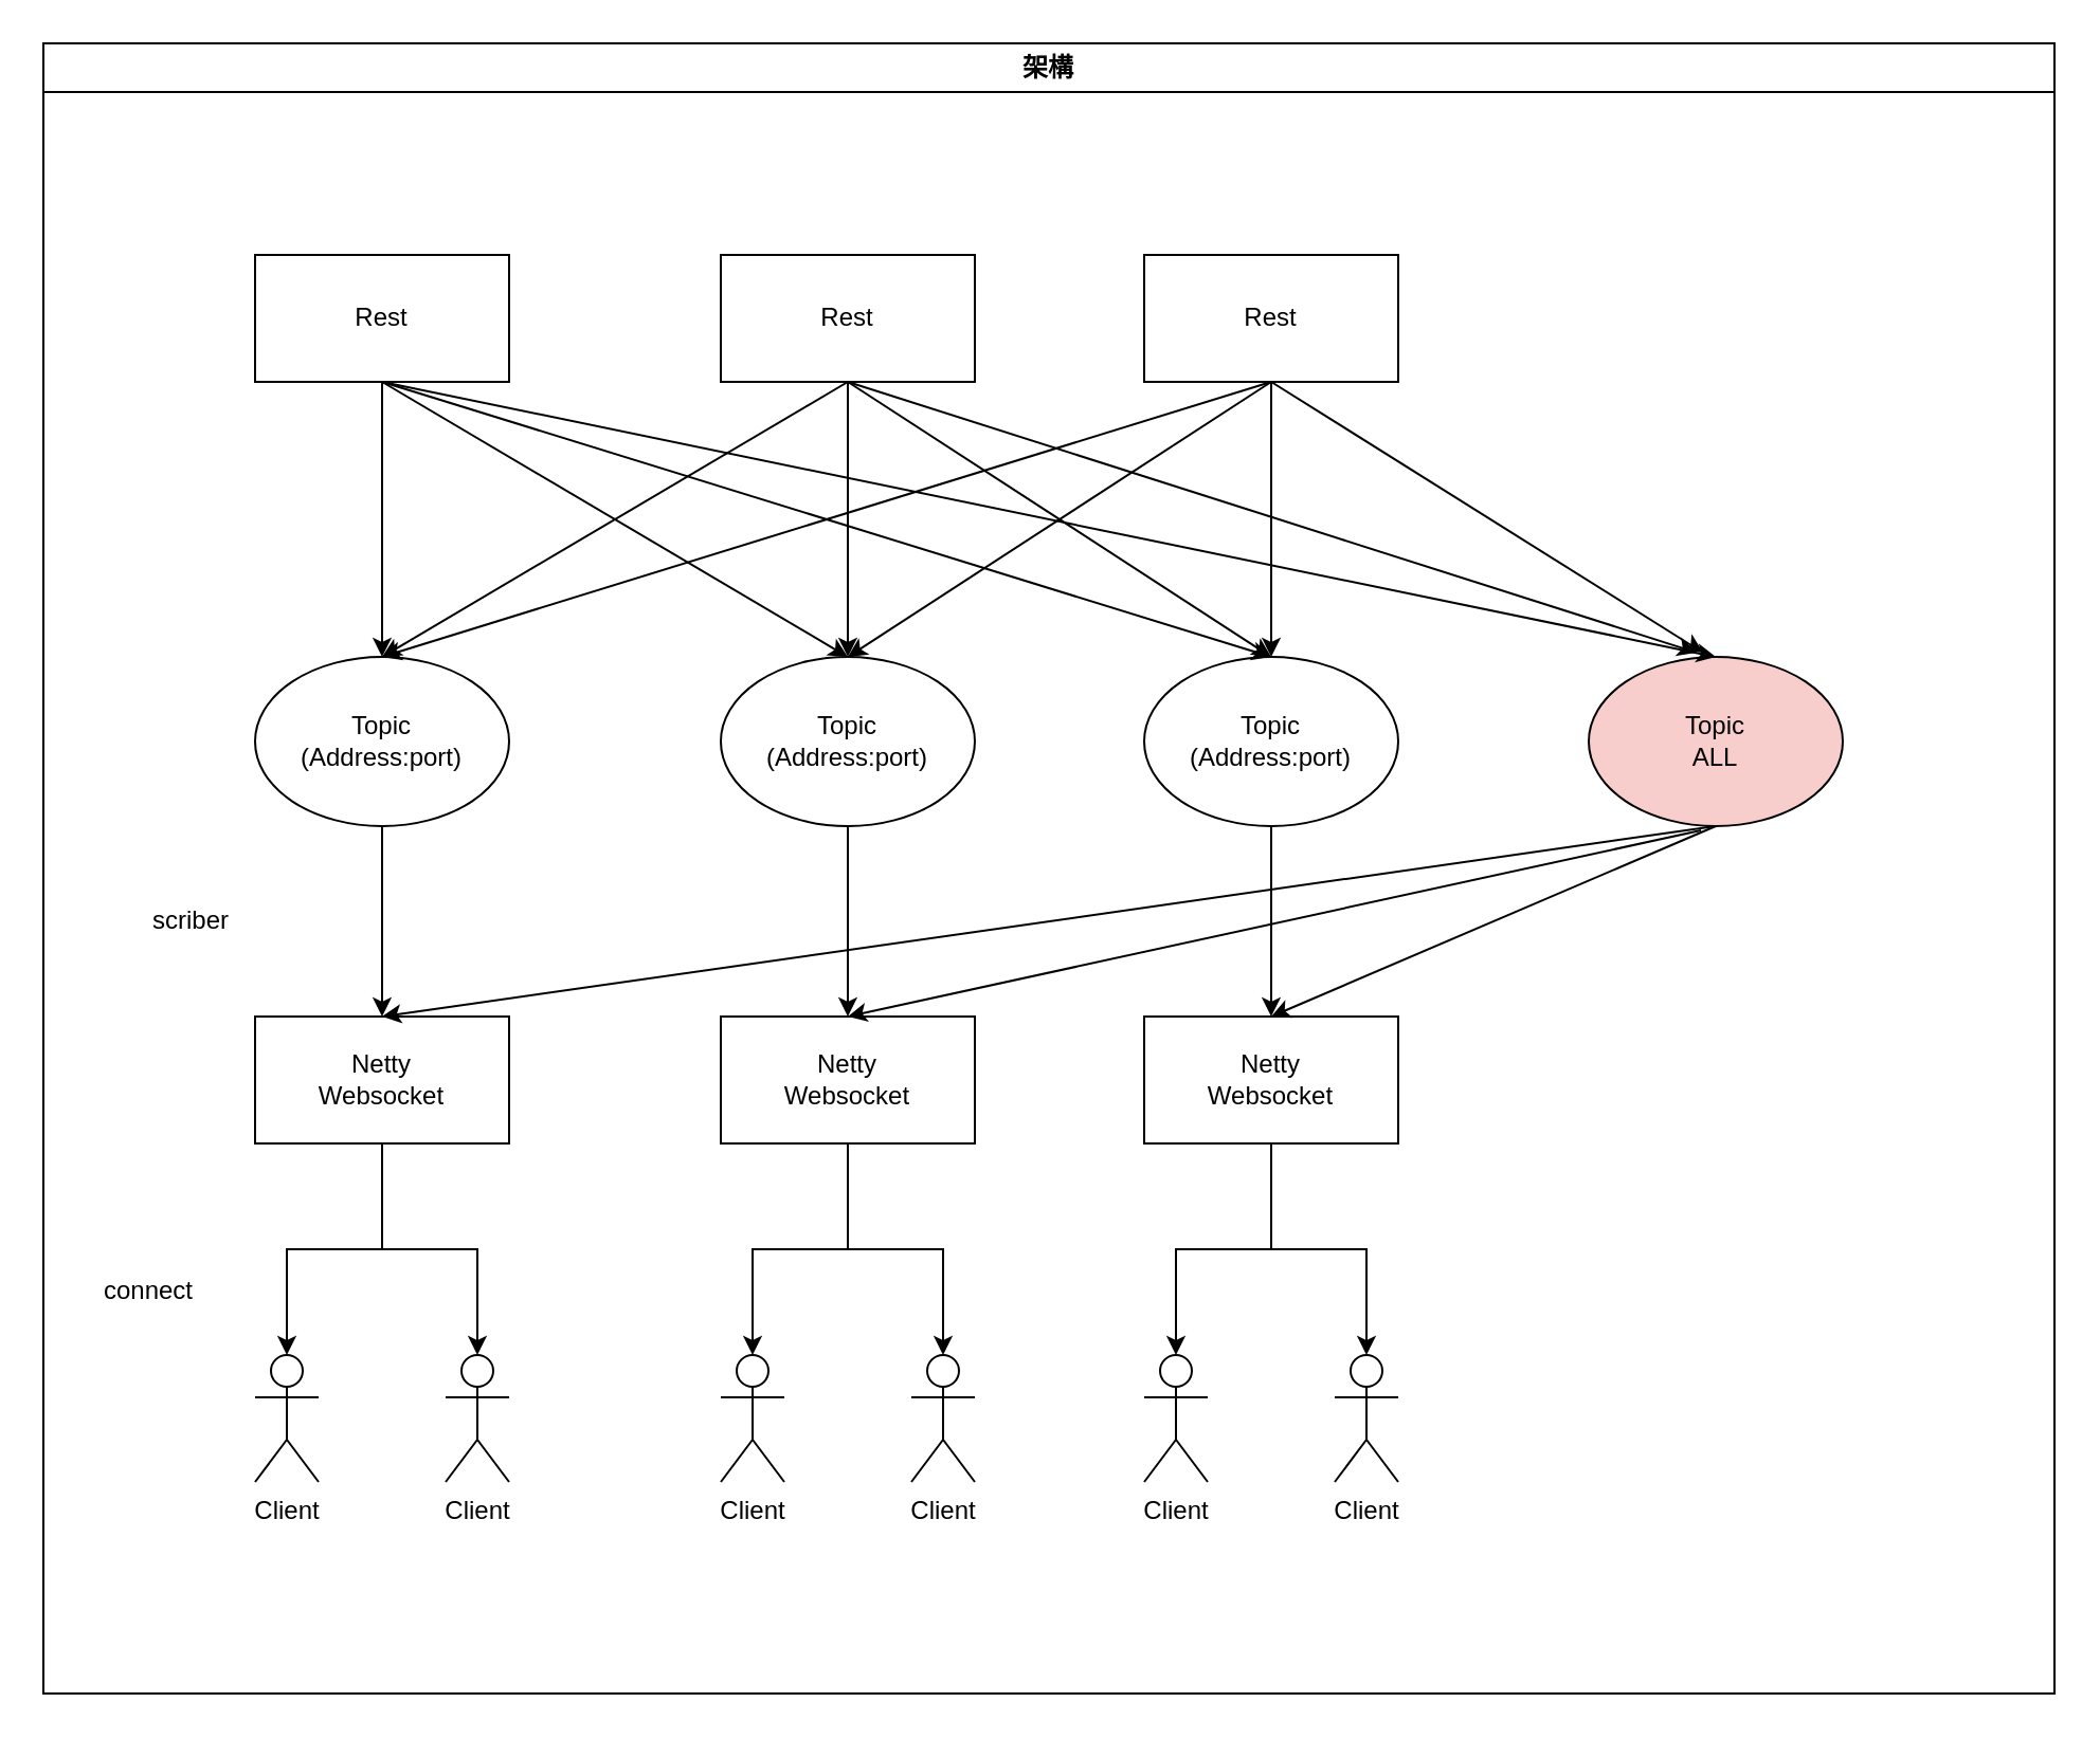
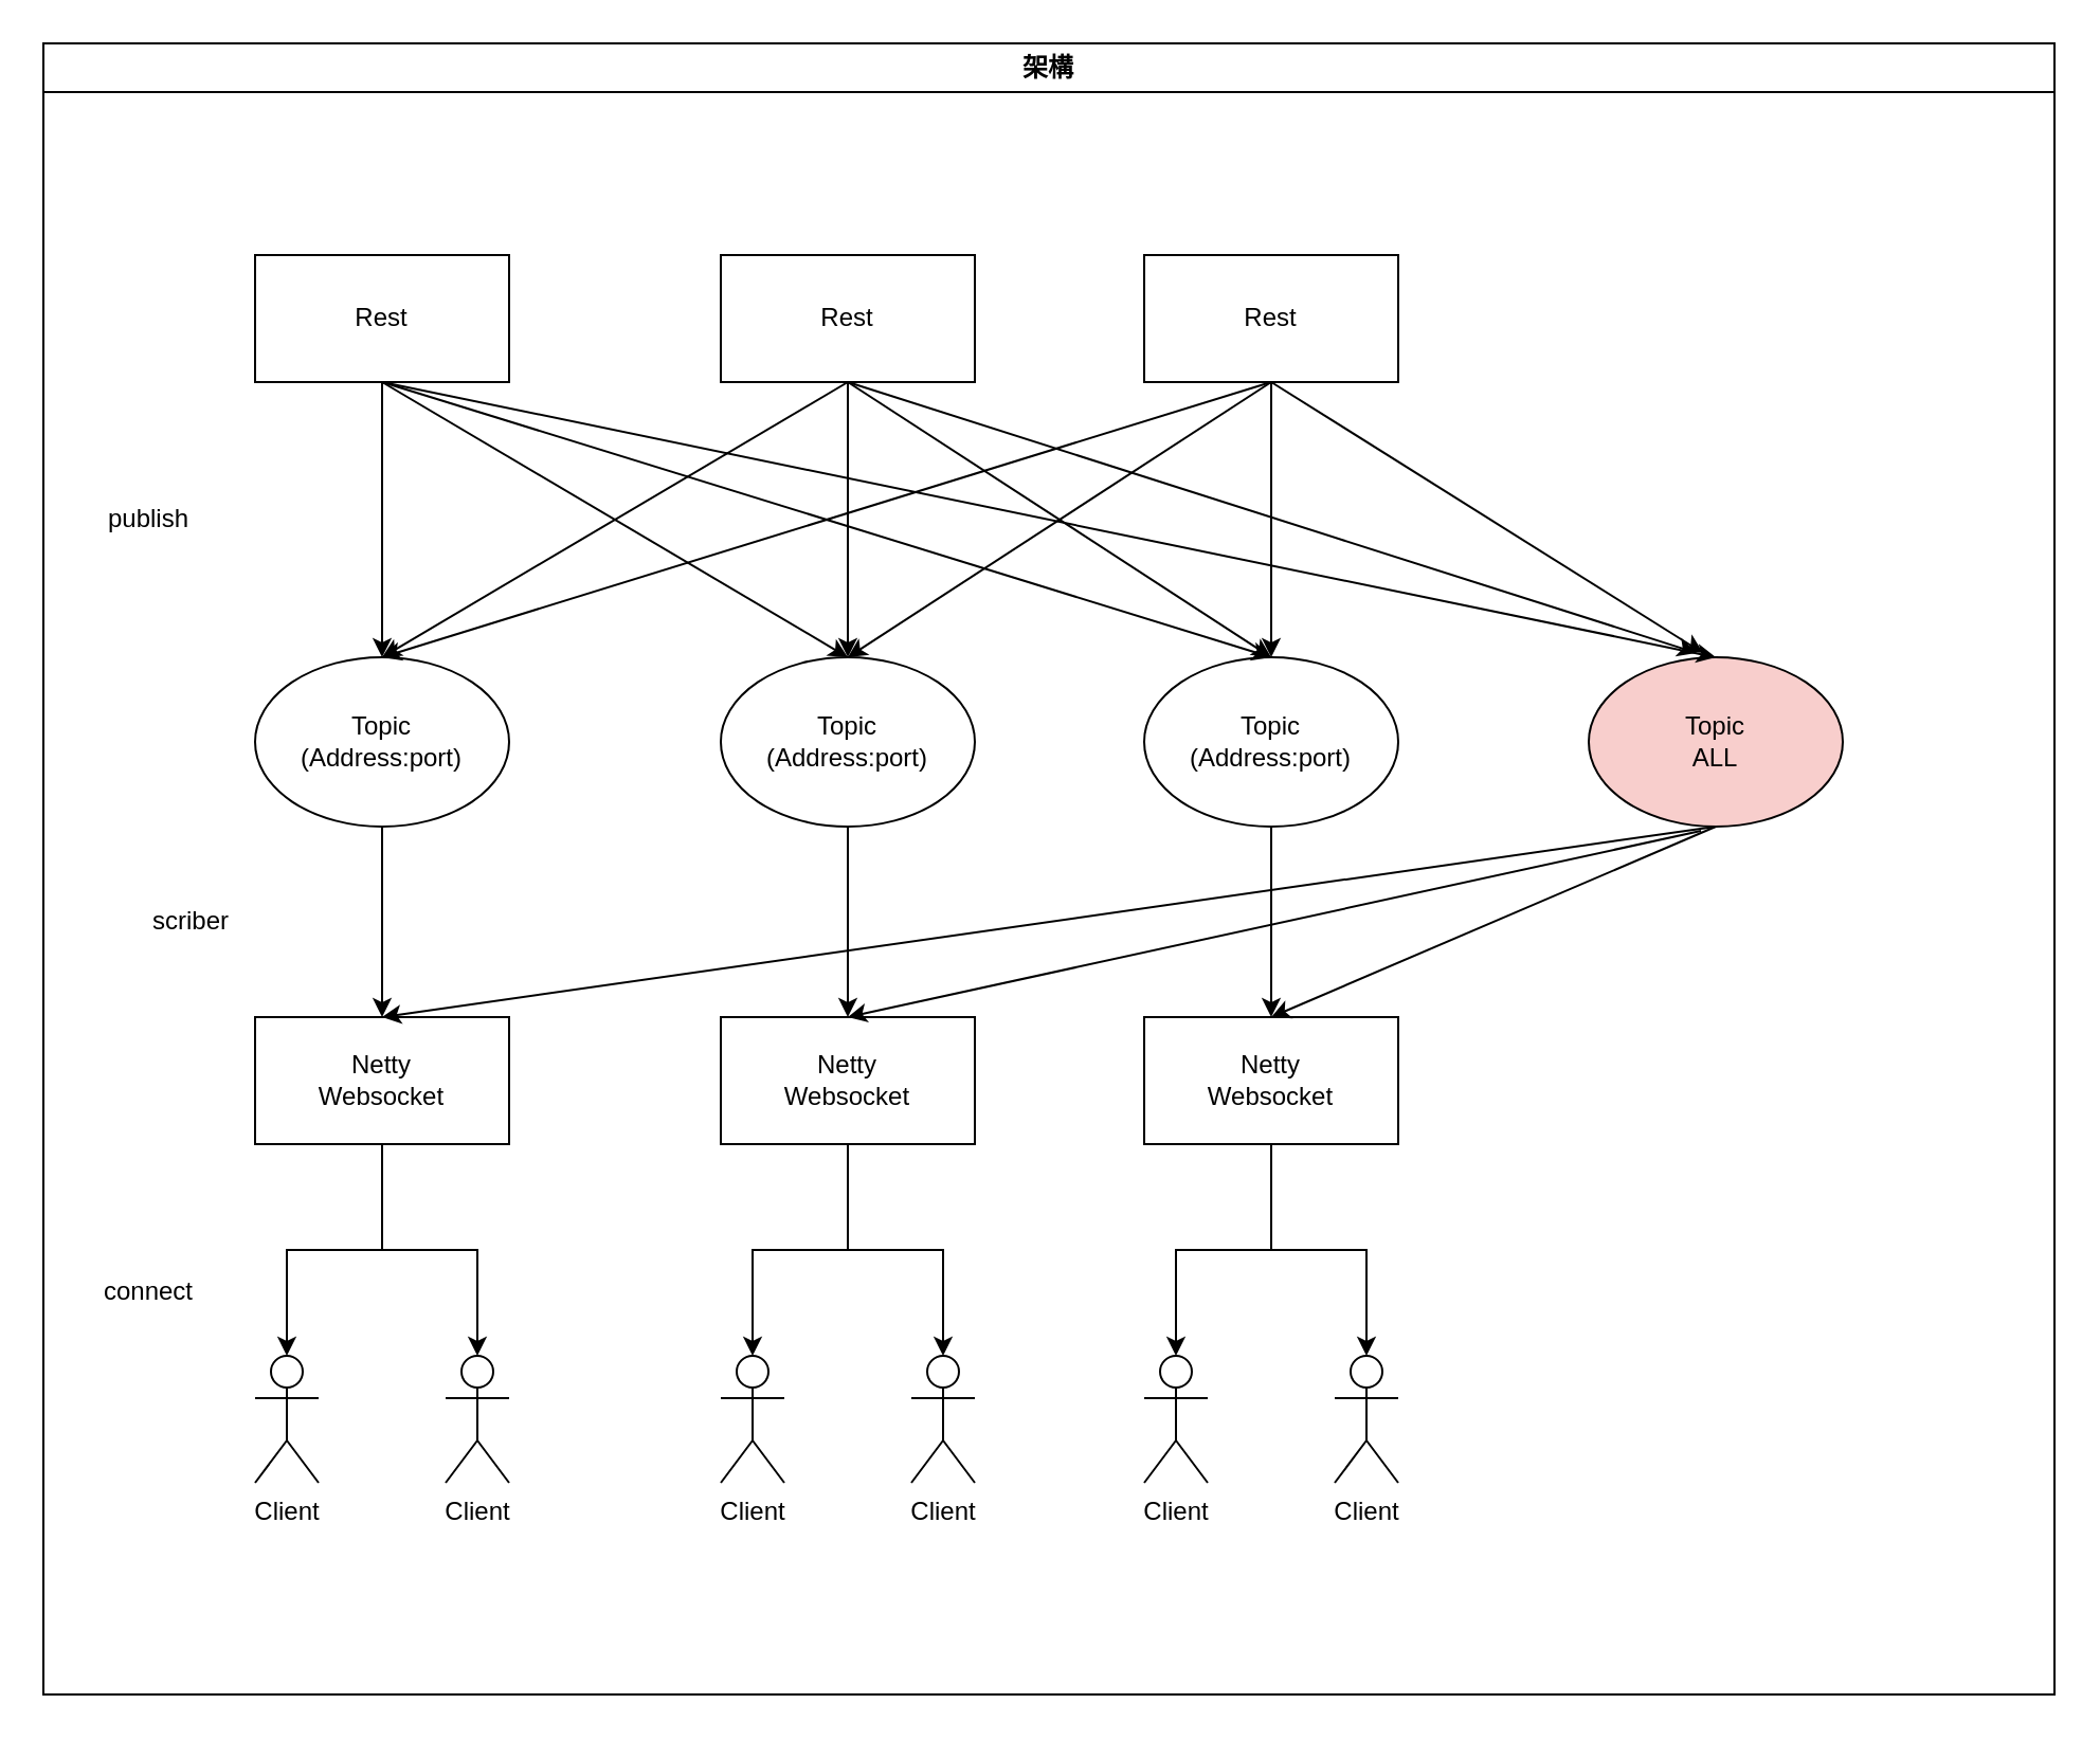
+ <mxCell id="31" value="publish" style="text;html=1;strokeColor=none;fillColor=none;align=center;verticalAlign=middle;whiteSpace=wrap;rounded=0;" vertex="1" parent="2"><mxGeometry x="20" y="210" width="60" height="30" as="geometry" /></mxCell>
